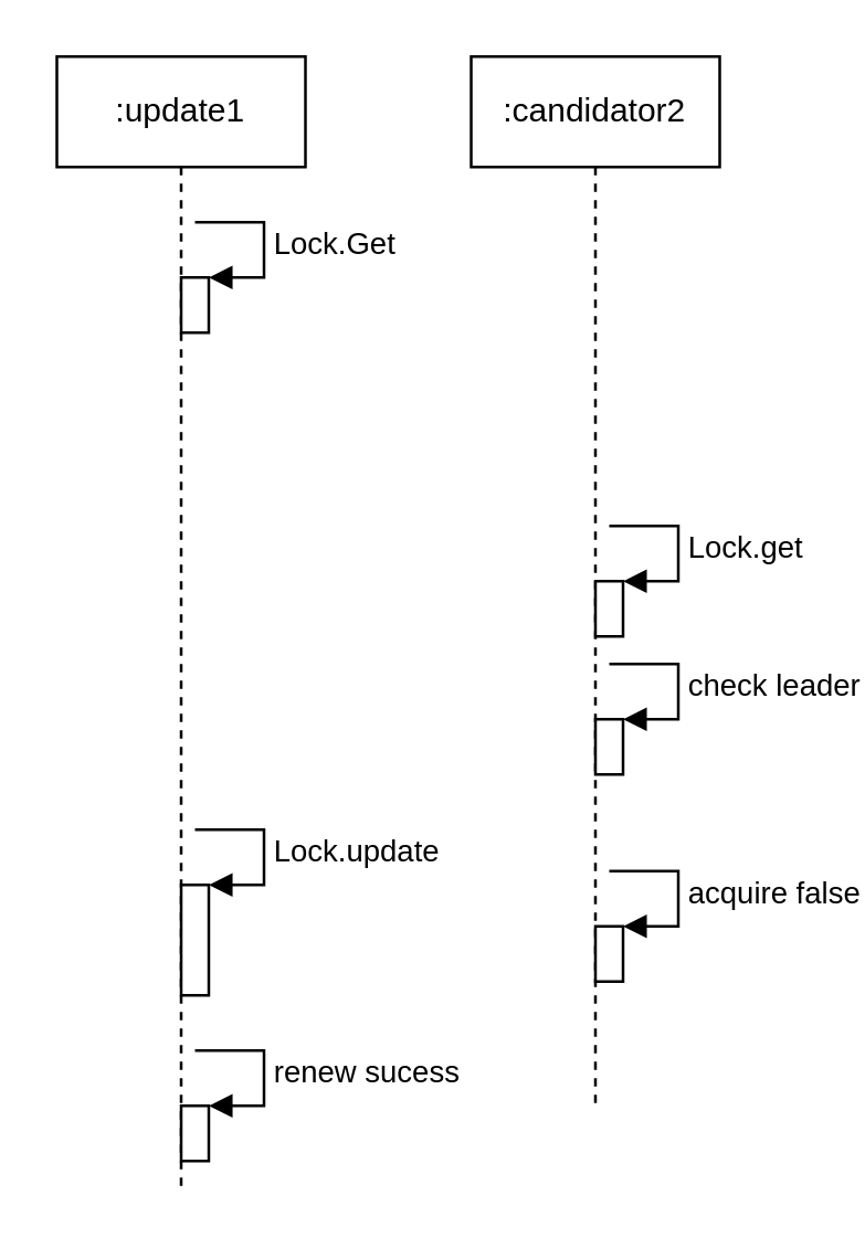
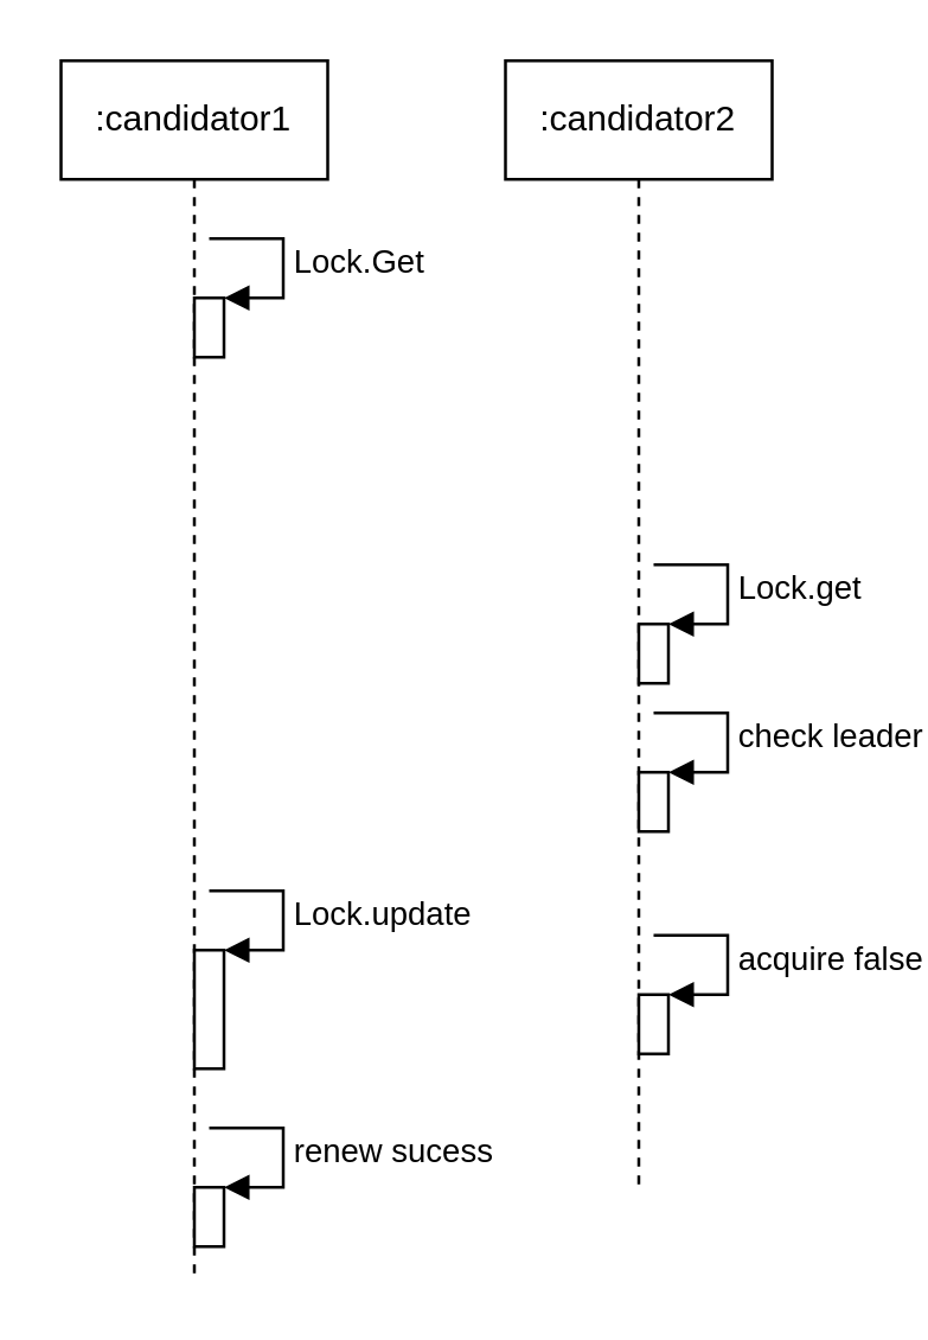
- <mxCell id="2" value=":update1" style="shape=umlLifeline;perimeter=lifelinePerimeter;whiteSpace=wrap;html=1;container=1;collapsible=0;recursiveResize=0;outlineConnect=0;" vertex="1" parent="1"><mxGeometry x="20" y="20" width="90" height="410" as="geometry" /></mxCell>
+ <mxCell id="2" value=":candidator1" style="shape=umlLifeline;perimeter=lifelinePerimeter;whiteSpace=wrap;html=1;container=1;collapsible=0;recursiveResize=0;outlineConnect=0;" vertex="1" parent="1"><mxGeometry x="20" y="20" width="90" height="410" as="geometry" /></mxCell>
